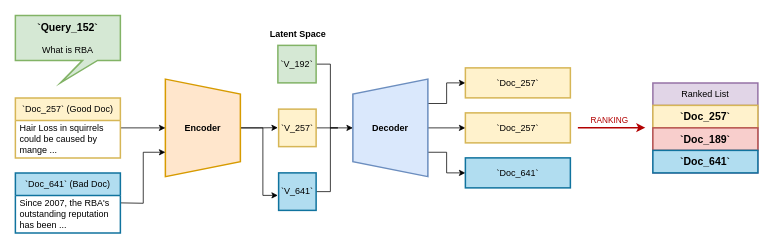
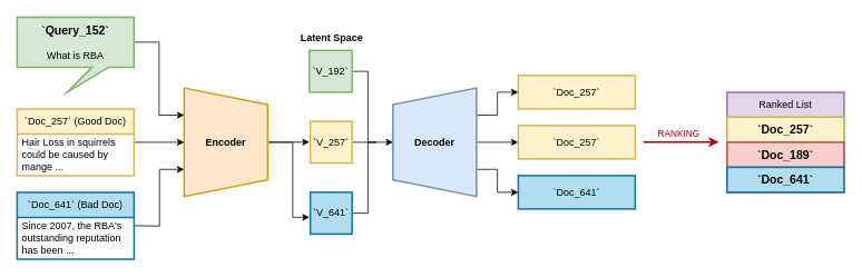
+ <mxCell id="5" style="edgeStyle=orthogonalEdgeStyle;rounded=0;orthogonalLoop=1;jettySize=auto;html=1;exitX=0;exitY=0;exitDx=140;exitDy=30;exitPerimeter=0;entryX=0.25;entryY=1;entryDx=0;entryDy=0;" edge="1" parent="1" source="6" target="4"><mxGeometry relative="1" as="geometry" /></mxCell>
